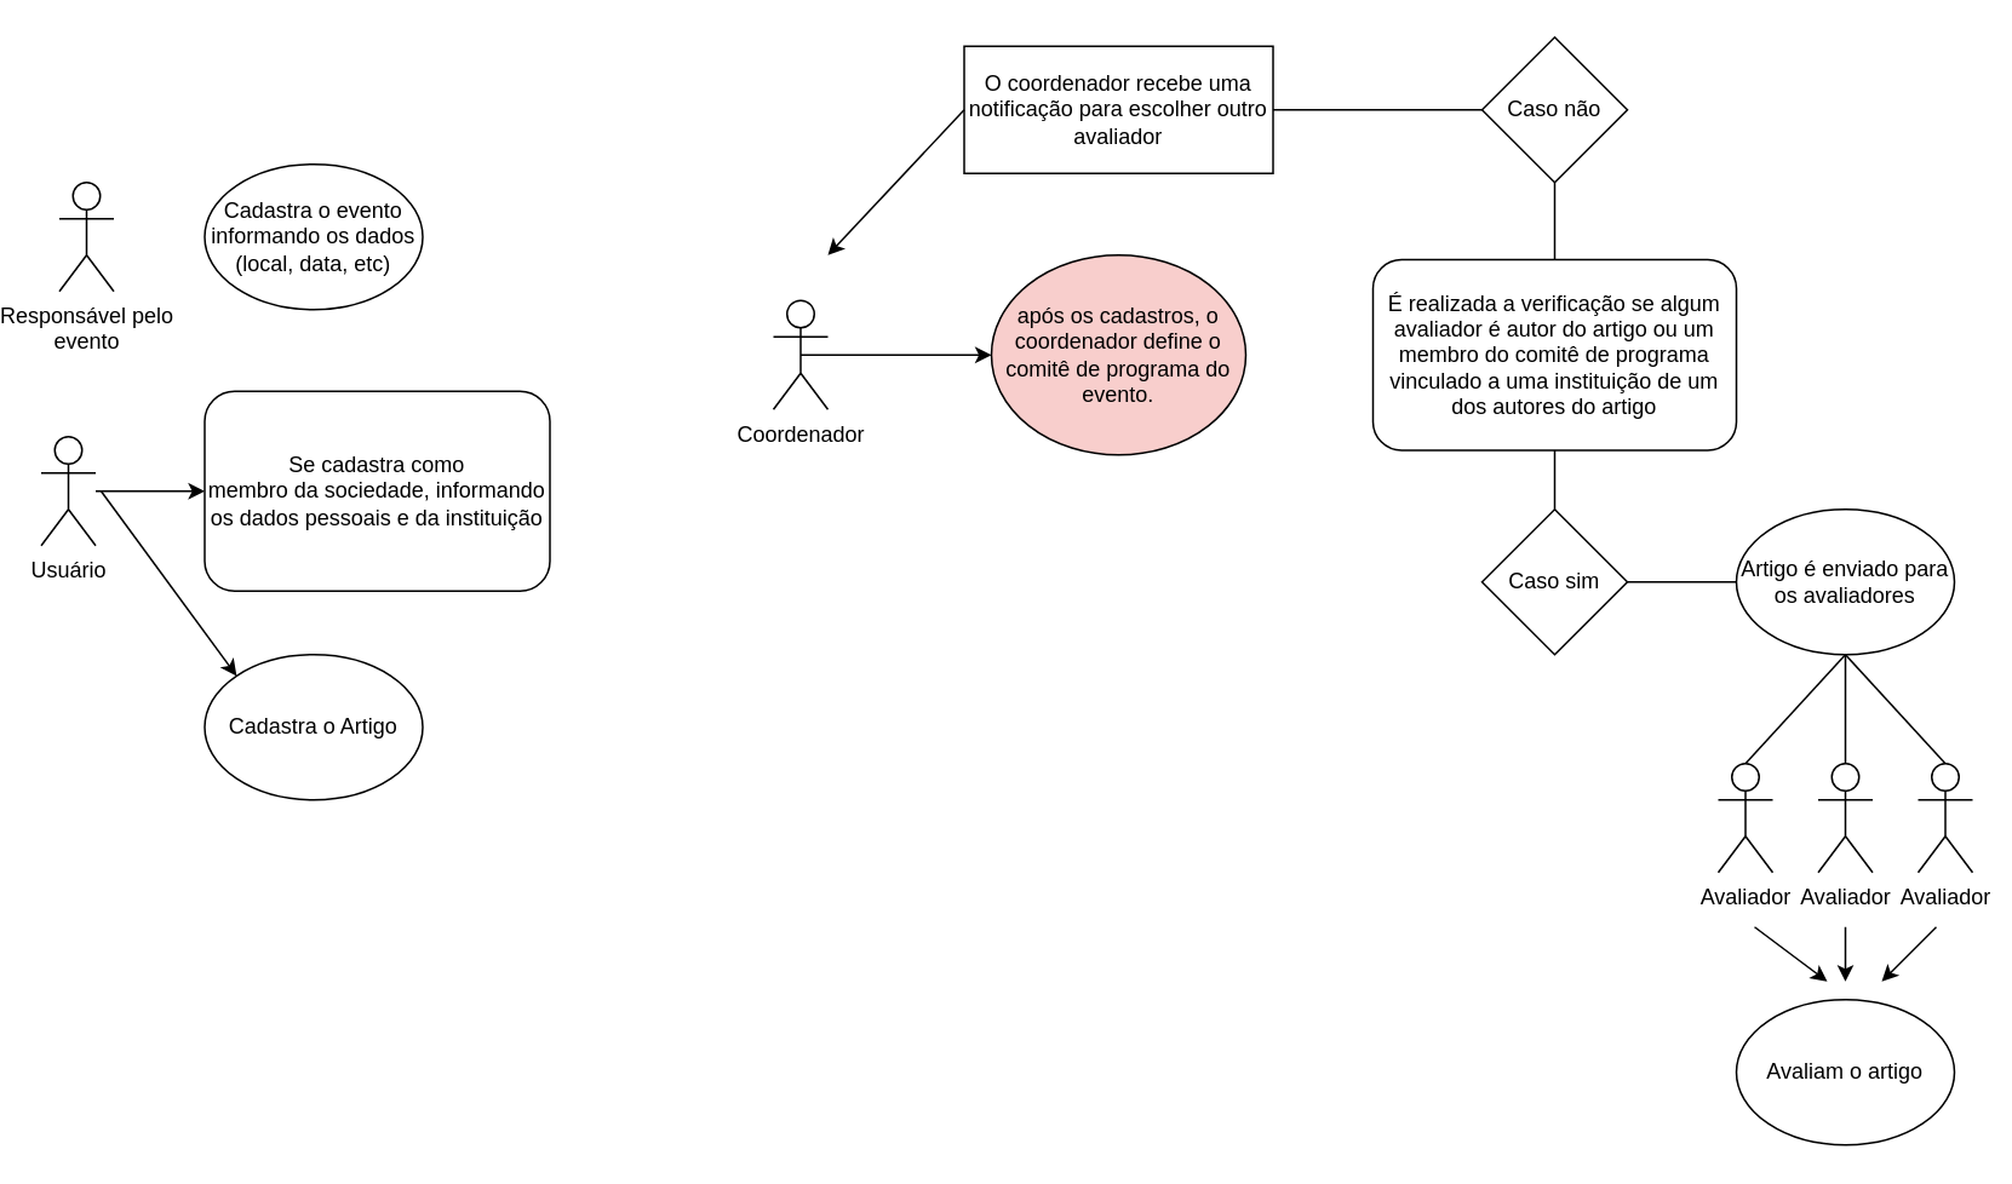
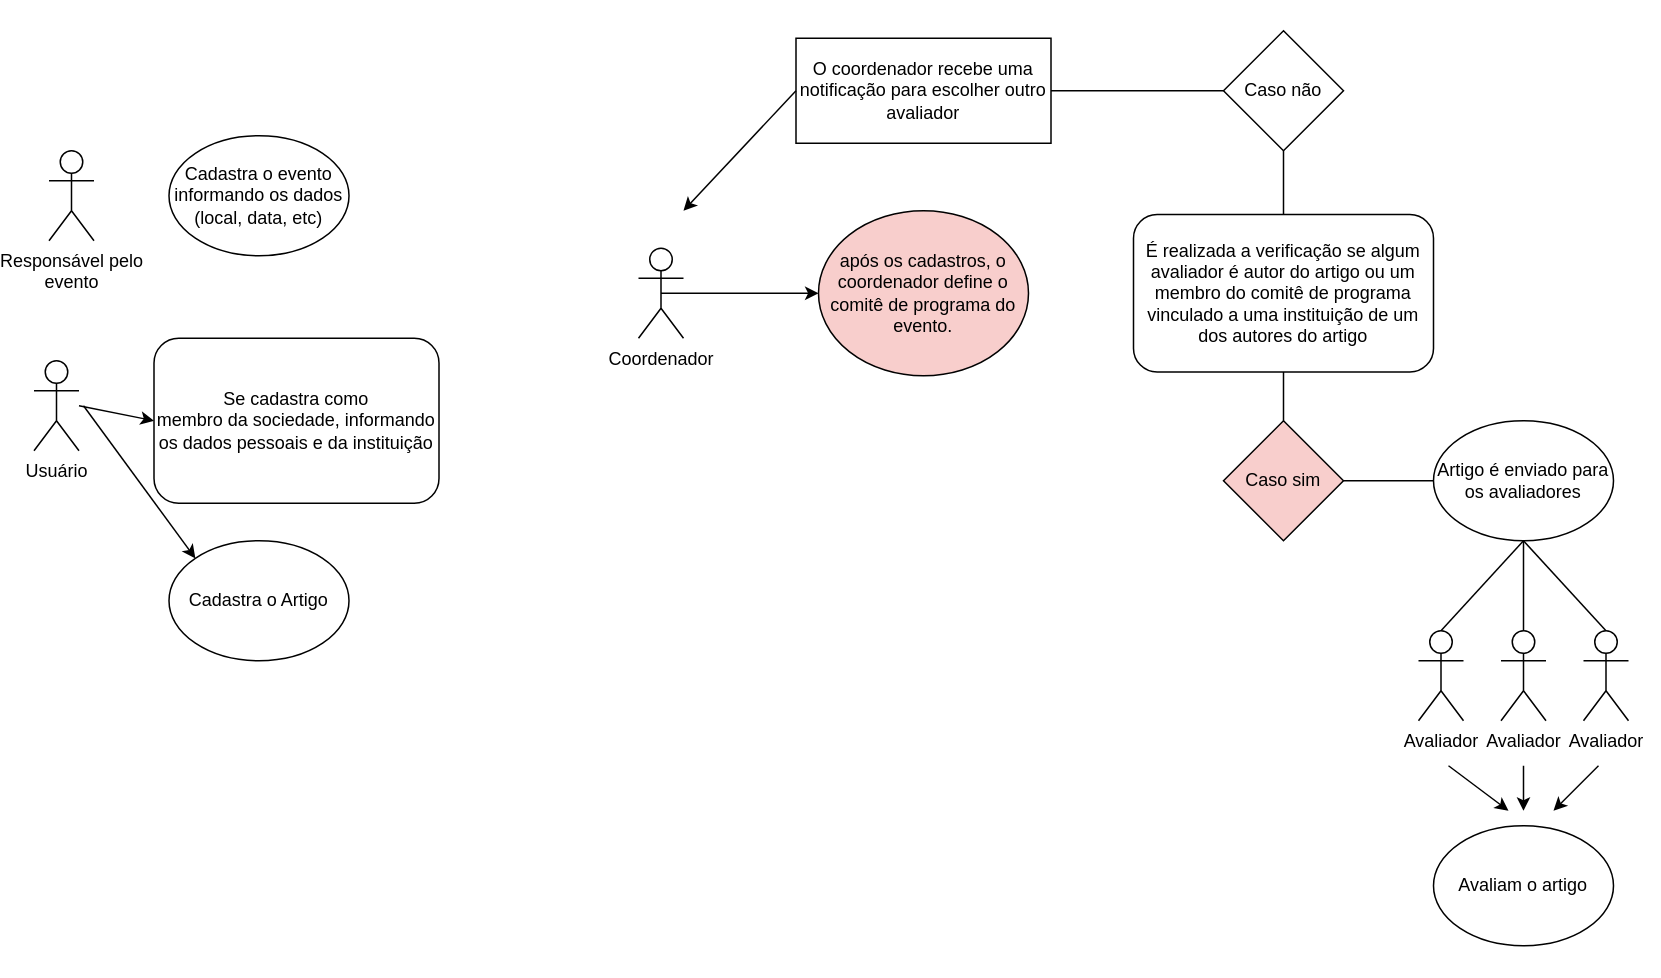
- <mxCell id="9" value="&lt;span style=&quot;&quot;&gt;Se cadastra como&lt;/span&gt;&lt;br style=&quot;&quot;&gt;&lt;span style=&quot;&quot;&gt;membro da sociedade, informando os dados pessoais e da instituição&lt;/span&gt;" style="rounded=1;whiteSpace=wrap;html=1;" vertex="1" parent="1"><mxGeometry x="110" y="215" width="190" height="110" as="geometry" /></mxCell>
+ <mxCell id="9" value="&lt;span style=&quot;&quot;&gt;Se cadastra como&lt;/span&gt;&lt;br style=&quot;&quot;&gt;&lt;span style=&quot;&quot;&gt;membro da sociedade, informando os dados pessoais e da instituição&lt;/span&gt;" style="rounded=1;whiteSpace=wrap;html=1;" vertex="1" parent="1"><mxGeometry x="100" y="225" width="190" height="110" as="geometry" /></mxCell>
- <mxCell id="16" value="Caso sim" style="rhombus;whiteSpace=wrap;html=1;" vertex="1" parent="1"><mxGeometry x="813" y="280" width="80" height="80" as="geometry" /></mxCell>
+ <mxCell id="16" value="Caso sim" style="rhombus;whiteSpace=wrap;html=1;fillColor=#f8cecc;" vertex="1" parent="1"><mxGeometry x="813" y="280" width="80" height="80" as="geometry" /></mxCell>
